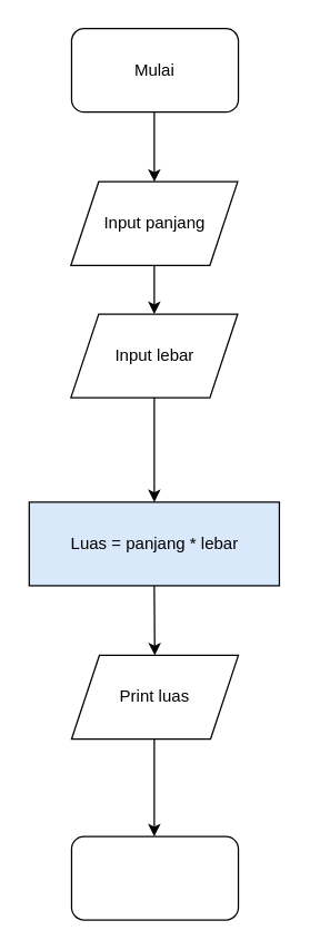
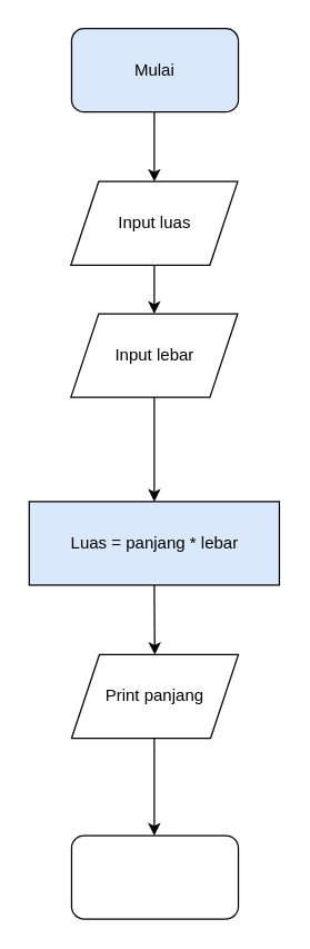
- <mxCell id="2" value="Mulai" style="rounded=1;whiteSpace=wrap;html=1;" vertex="1" parent="1"><mxGeometry x="51" y="20" width="120" height="60" as="geometry" /></mxCell>
+ <mxCell id="2" value="Mulai" style="rounded=1;whiteSpace=wrap;html=1;fillColor=#dae8fc;" vertex="1" parent="1"><mxGeometry x="51" y="20" width="120" height="60" as="geometry" /></mxCell>
- <mxCell id="4" value="Input panjang" style="shape=parallelogram;perimeter=parallelogramPerimeter;whiteSpace=wrap;html=1;fixedSize=1;" vertex="1" parent="1"><mxGeometry x="50.5" y="130" width="120" height="60" as="geometry" /></mxCell>
+ <mxCell id="4" value="Input luas" style="shape=parallelogram;perimeter=parallelogramPerimeter;whiteSpace=wrap;html=1;fixedSize=1;" vertex="1" parent="1"><mxGeometry x="50.5" y="130" width="120" height="60" as="geometry" /></mxCell>
- <mxCell id="10" value="Print luas" style="shape=parallelogram;perimeter=parallelogramPerimeter;whiteSpace=wrap;html=1;fixedSize=1;" vertex="1" parent="1"><mxGeometry x="51" y="470" width="120" height="60" as="geometry" /></mxCell>
+ <mxCell id="10" value="Print panjang" style="shape=parallelogram;perimeter=parallelogramPerimeter;whiteSpace=wrap;html=1;fixedSize=1;" vertex="1" parent="1"><mxGeometry x="51" y="470" width="120" height="60" as="geometry" /></mxCell>
